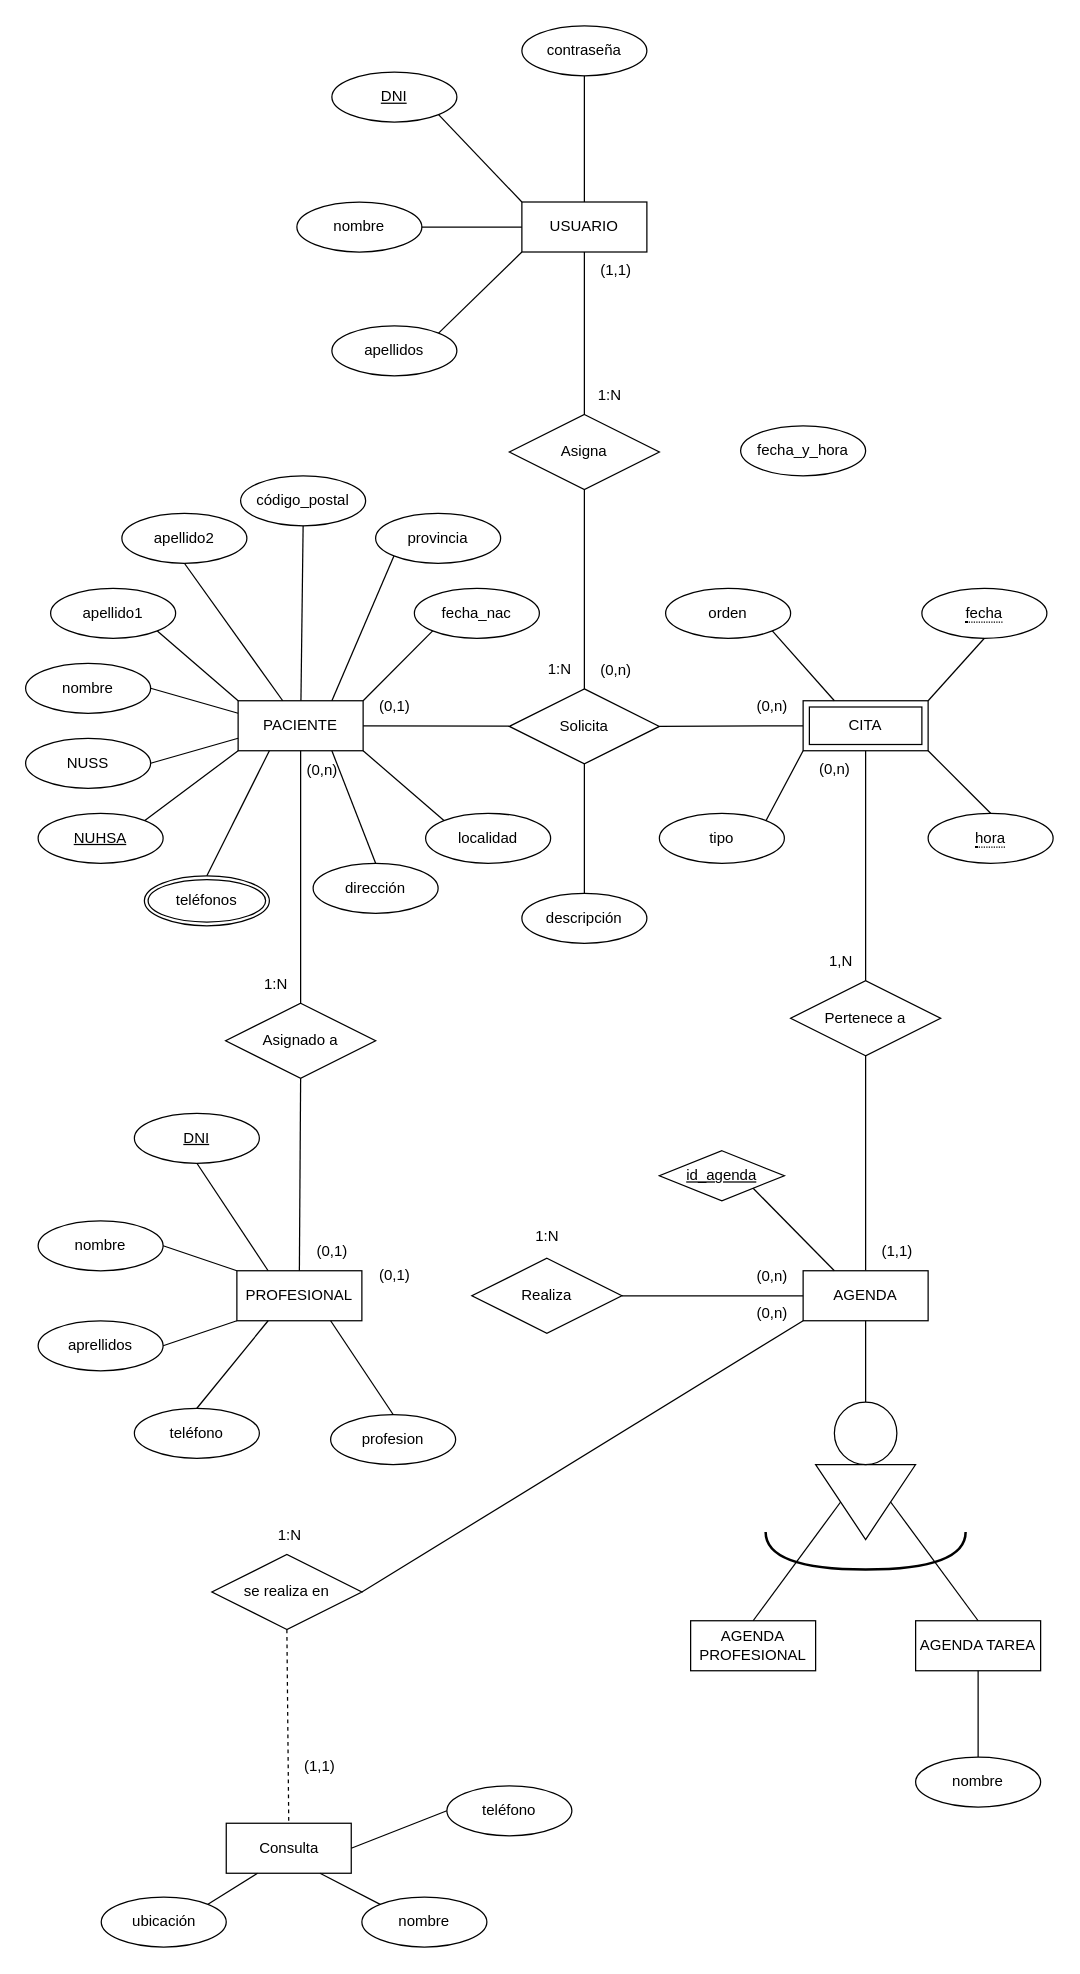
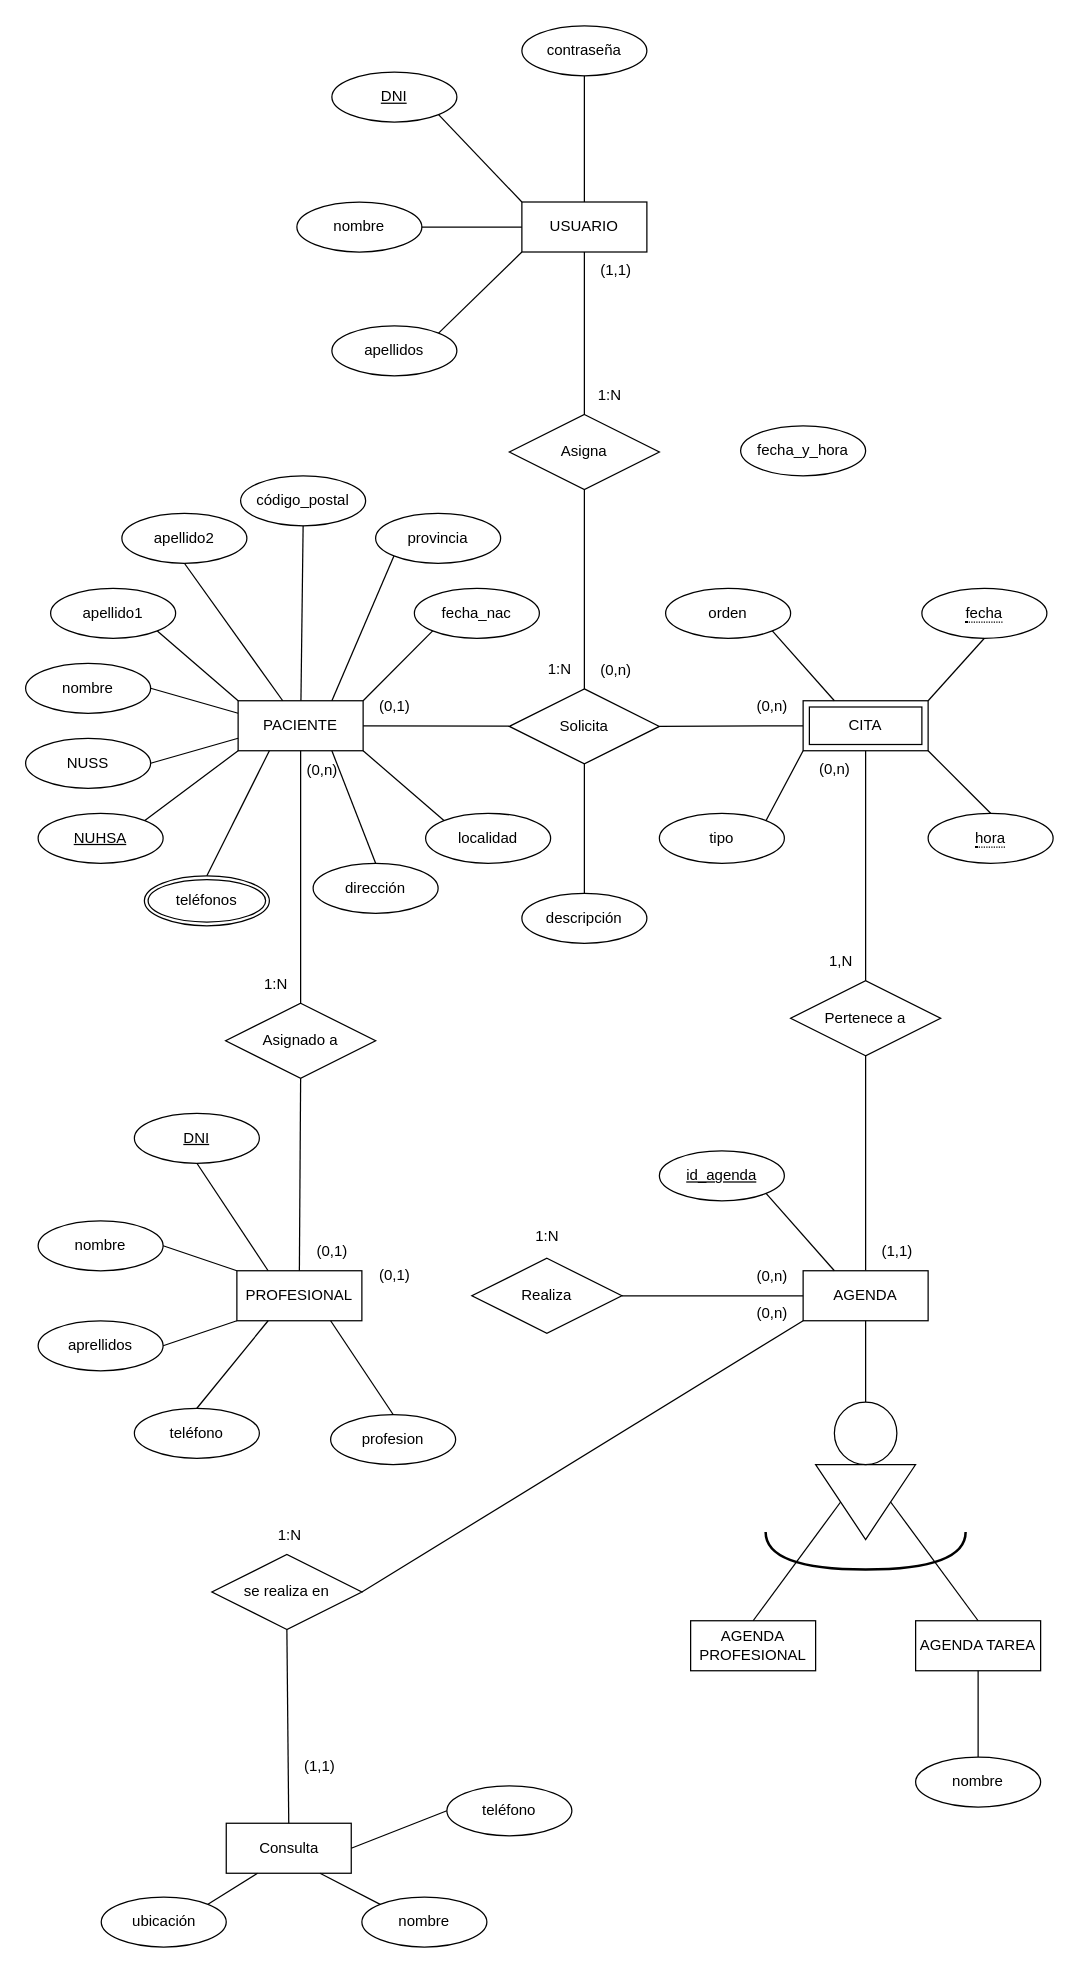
- <mxCell id="104" value="&lt;u&gt;id_agenda&lt;/u&gt;" style="rhombus;whiteSpace=wrap;html=1;align=center;" vertex="1" parent="1"><mxGeometry x="527" y="920" width="100" height="40" as="geometry" /></mxCell>
+ <mxCell id="104" value="&lt;u&gt;id_agenda&lt;/u&gt;" style="ellipse;whiteSpace=wrap;html=1;align=center;" vertex="1" parent="1"><mxGeometry x="527" y="920" width="100" height="40" as="geometry" /></mxCell>
- <mxCell id="86" value="" style="endArrow=none;html=1;rounded=0;exitX=0.5;exitY=0;exitDx=0;exitDy=0;entryX=0.5;entryY=1;entryDx=0;entryDy=0;dashed=1;" parent="1" source="84" target="79" edge="1"><mxGeometry relative="1" as="geometry"><mxPoint x="-114.5" y="1638" as="sourcePoint" /><mxPoint x="347" y="1398" as="targetPoint" /></mxGeometry></mxCell>
+ <mxCell id="86" value="" style="endArrow=none;html=1;rounded=0;exitX=0.5;exitY=0;exitDx=0;exitDy=0;entryX=0.5;entryY=1;entryDx=0;entryDy=0;" parent="1" source="84" target="79" edge="1"><mxGeometry relative="1" as="geometry"><mxPoint x="-114.5" y="1638" as="sourcePoint" /><mxPoint x="347" y="1398" as="targetPoint" /></mxGeometry></mxCell>
